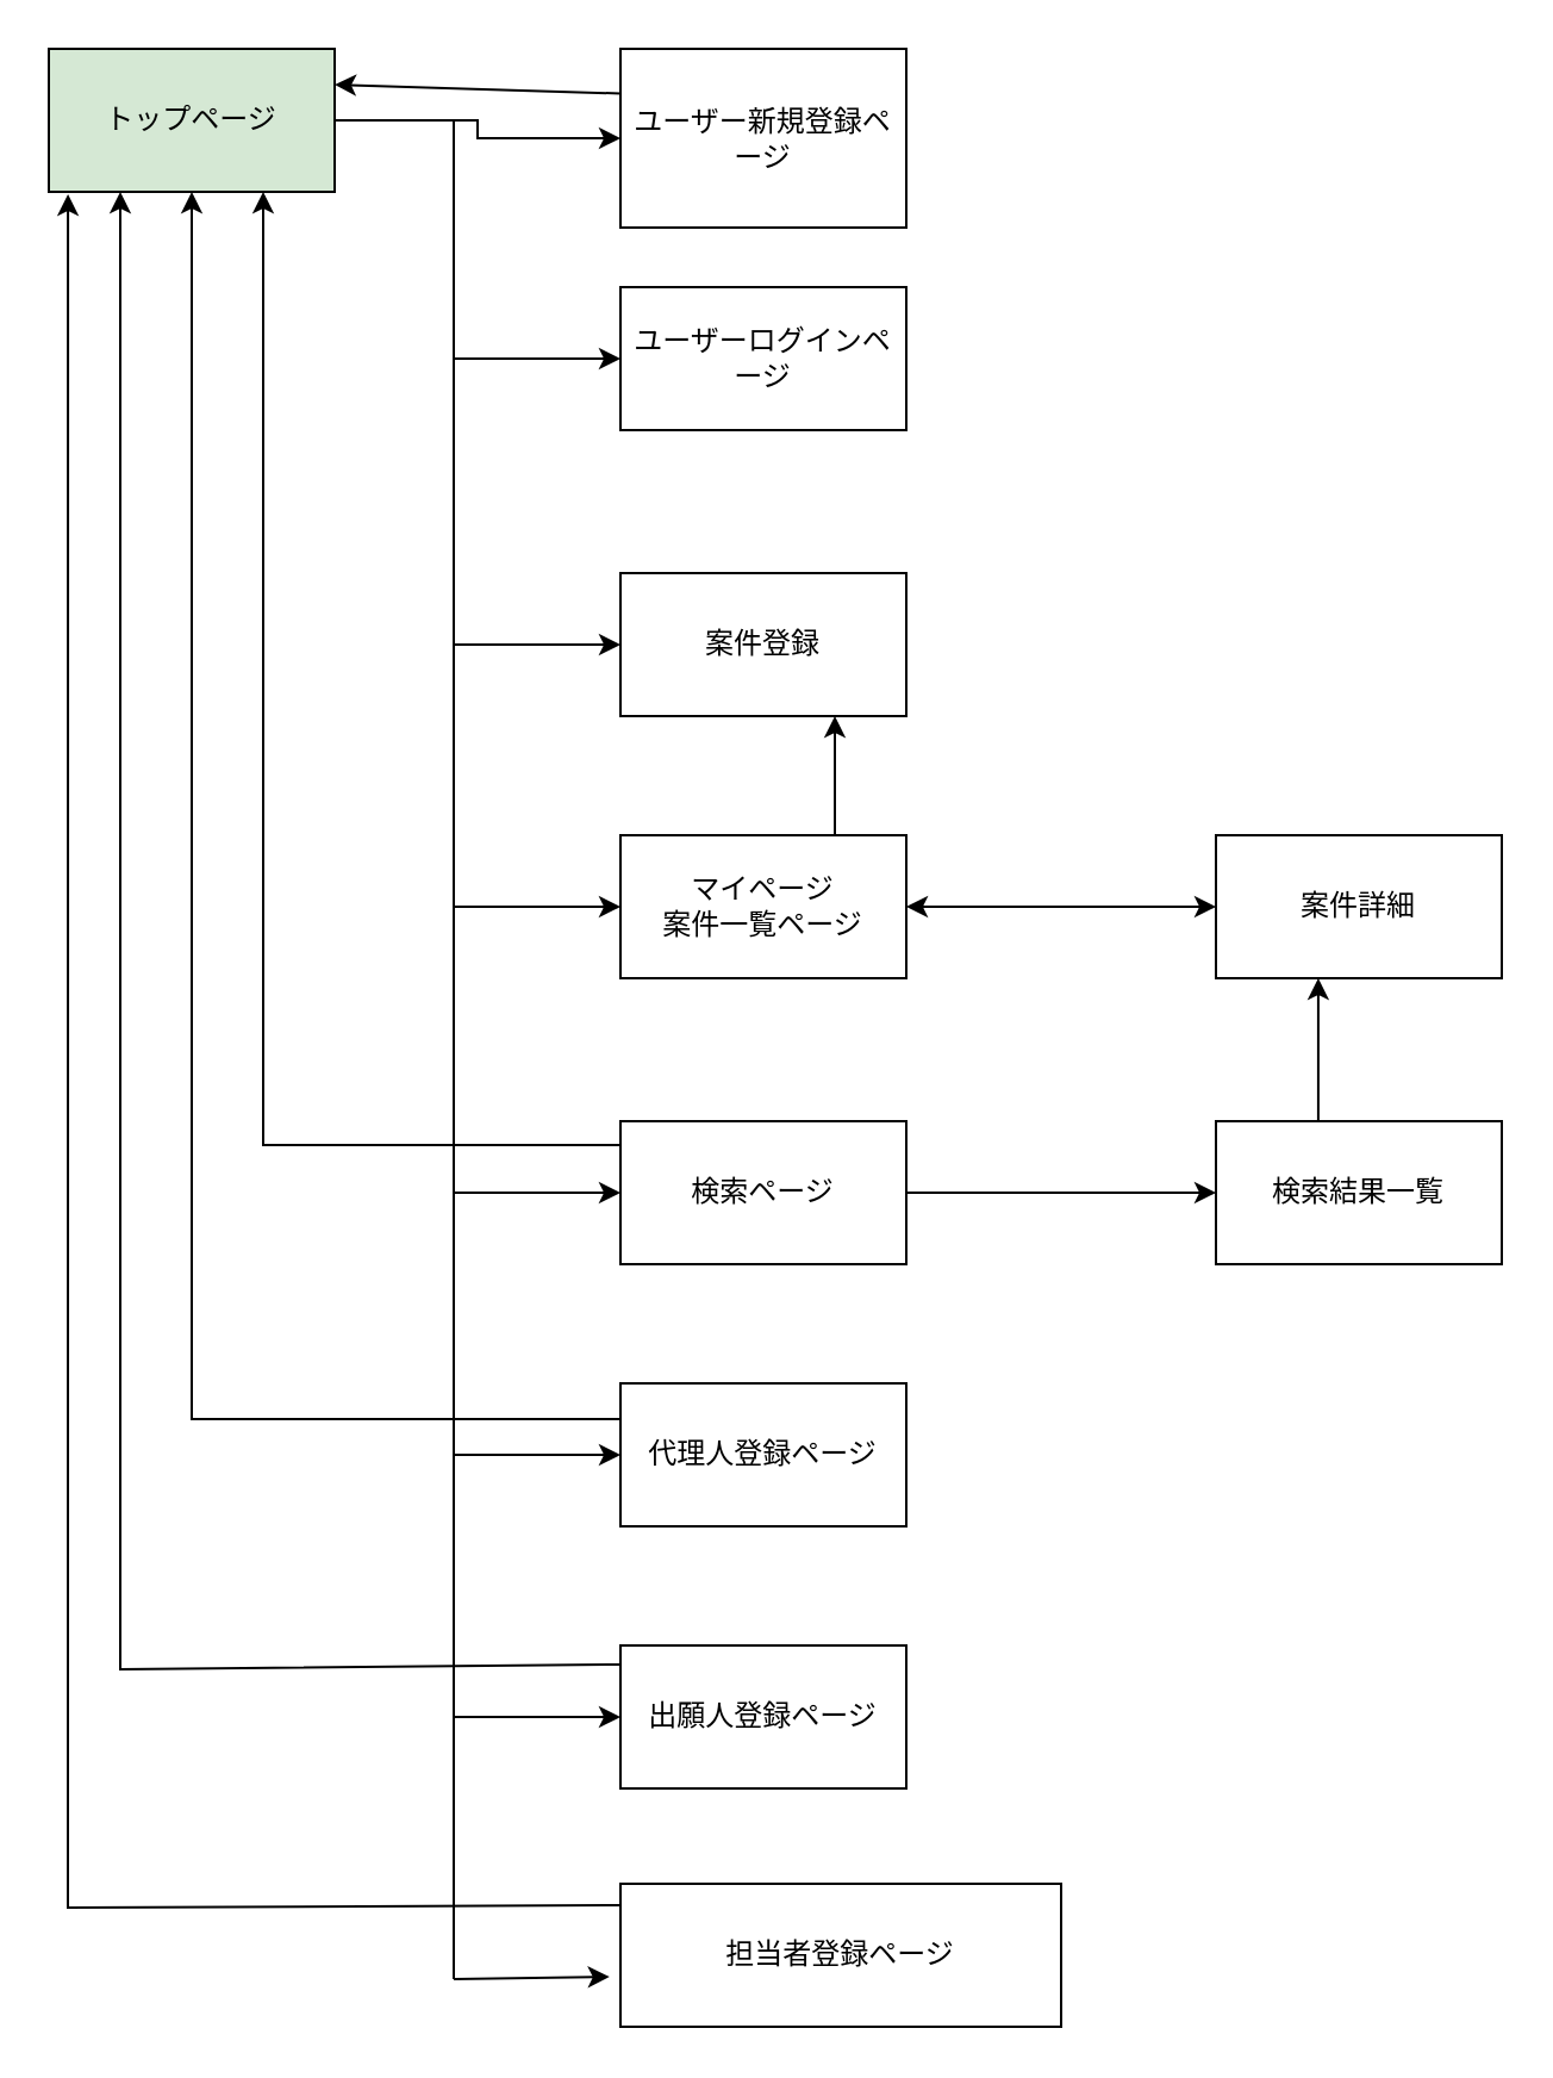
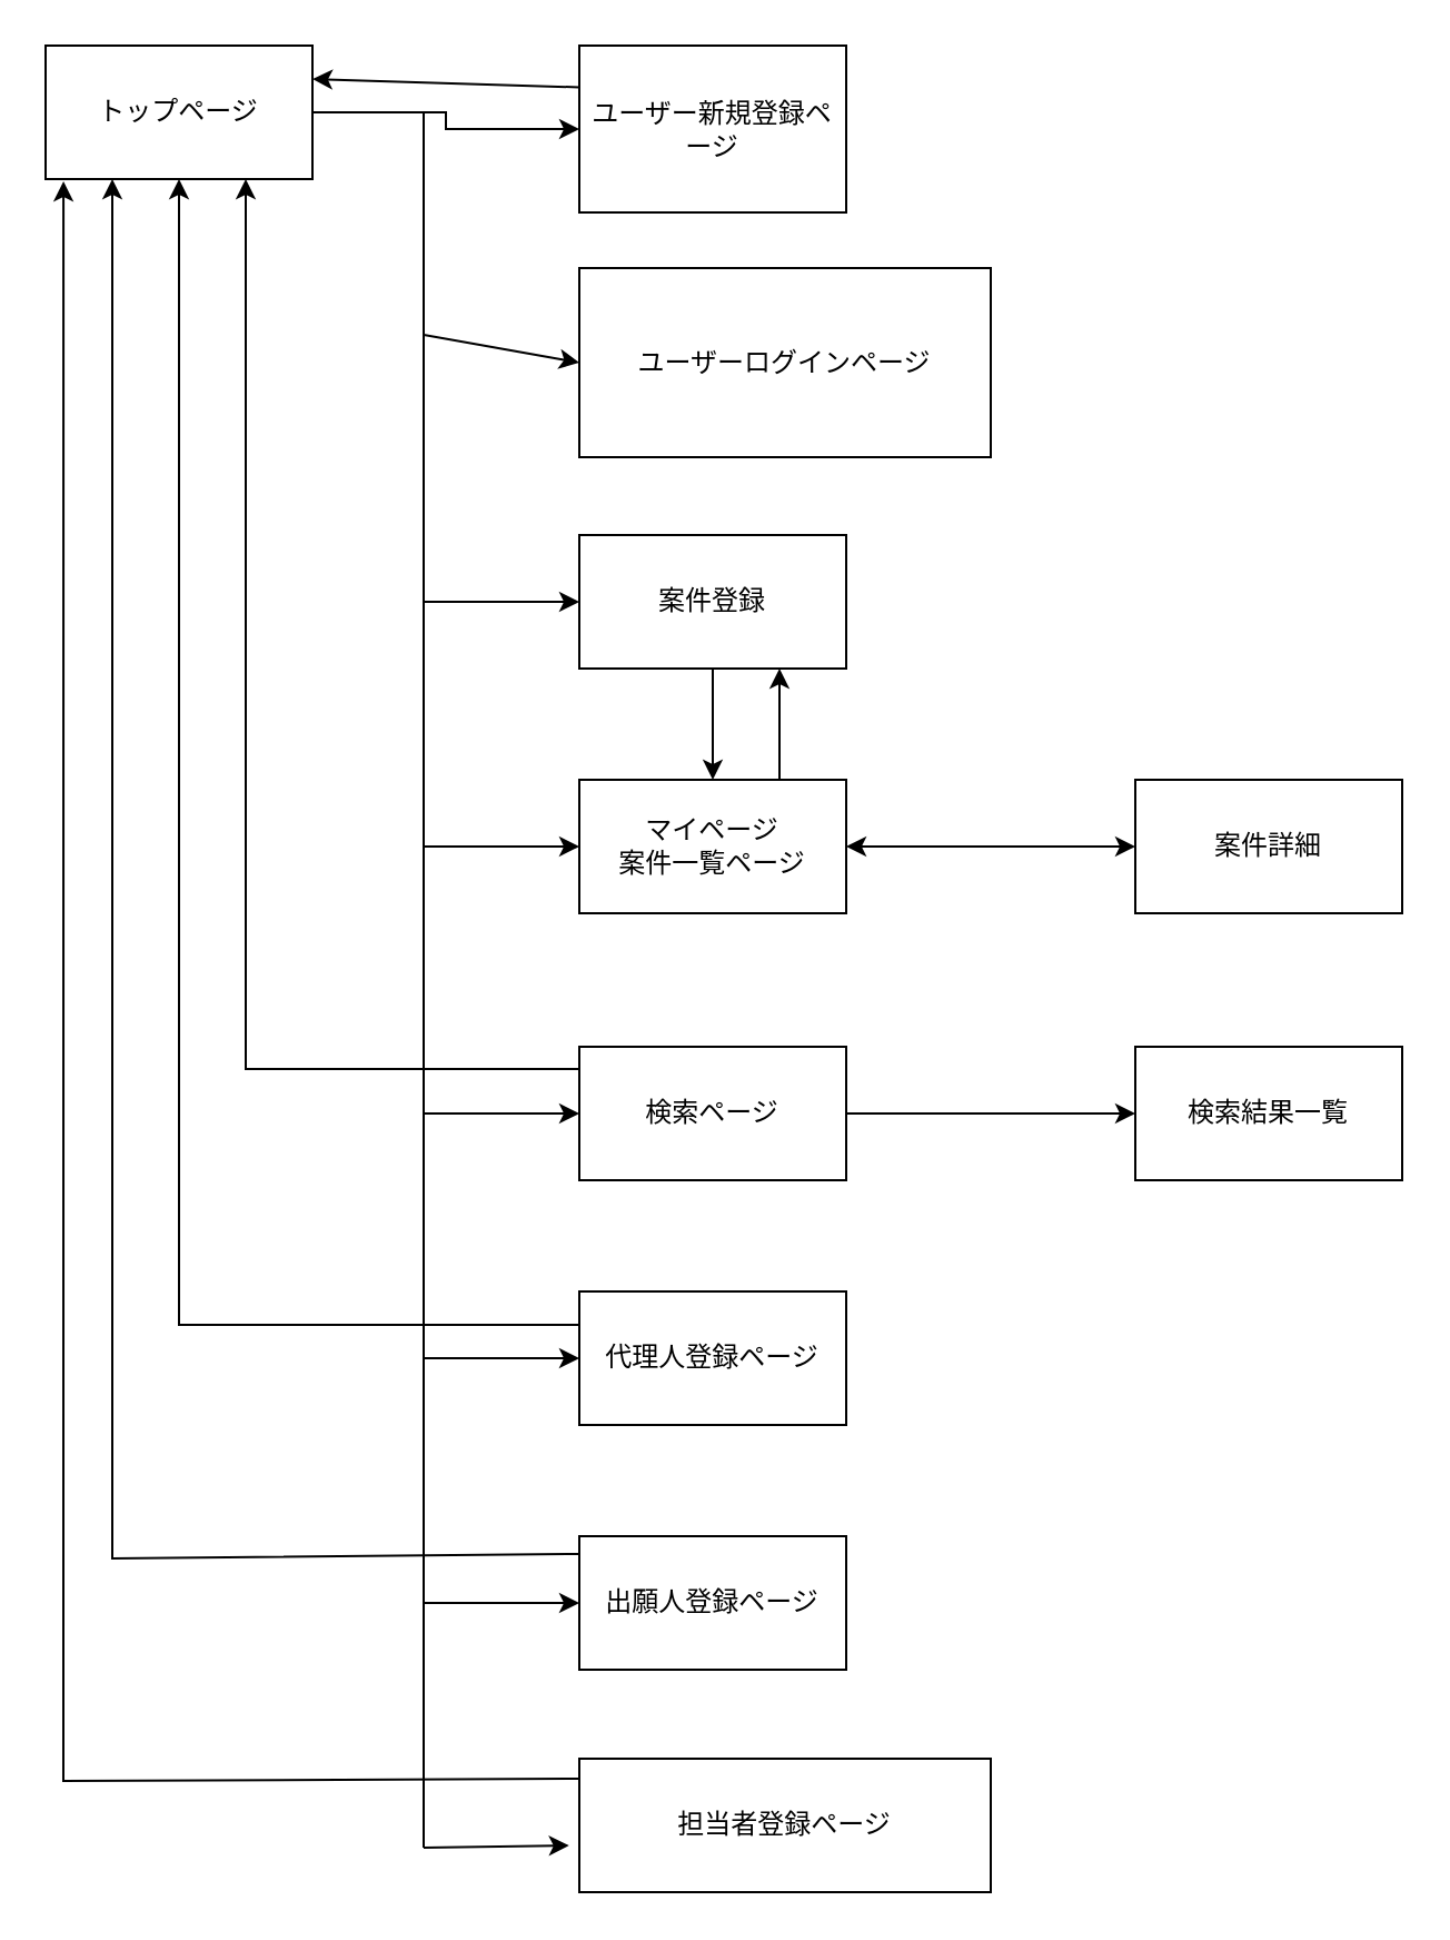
- <mxCell id="3" value="トップページ" style="rounded=0;whiteSpace=wrap;html=1;fillColor=#d5e8d4;" vertex="1" parent="1"><mxGeometry x="20" y="20" width="120" height="60" as="geometry" /></mxCell>
+ <mxCell id="3" value="トップページ" style="rounded=0;whiteSpace=wrap;html=1;" vertex="1" parent="1"><mxGeometry x="20" y="20" width="120" height="60" as="geometry" /></mxCell>
- <mxCell id="8" value="ユーザーログインページ" style="rounded=0;whiteSpace=wrap;html=1;" vertex="1" parent="1"><mxGeometry x="260" y="120" width="120" height="60" as="geometry" /></mxCell>
+ <mxCell id="8" value="ユーザーログインページ" style="rounded=0;whiteSpace=wrap;html=1;" vertex="1" parent="1"><mxGeometry x="260" y="120" width="185" height="85" as="geometry" /></mxCell>
+ <mxCell id="19" value="" style="endArrow=classic;html=1;rounded=0;exitX=0.5;exitY=1;exitDx=0;exitDy=0;entryX=0.5;entryY=0;entryDx=0;entryDy=0;" edge="1" parent="1" source="4" target="5"><mxGeometry width="50" height="50" relative="1" as="geometry"><mxPoint x="350" y="400" as="sourcePoint" /><mxPoint x="400" y="350" as="targetPoint" /></mxGeometry></mxCell>
- <mxCell id="15" value="" style="endArrow=classic;html=1;rounded=0;entryX=0.358;entryY=1;entryDx=0;entryDy=0;entryPerimeter=0;exitX=0.358;exitY=0;exitDx=0;exitDy=0;exitPerimeter=0;" edge="1" parent="1" source="16" target="9"><mxGeometry width="50" height="50" relative="1" as="geometry"><mxPoint x="553" y="480" as="sourcePoint" /><mxPoint x="400" y="320" as="targetPoint" /><Array as="points" /></mxGeometry></mxCell>
